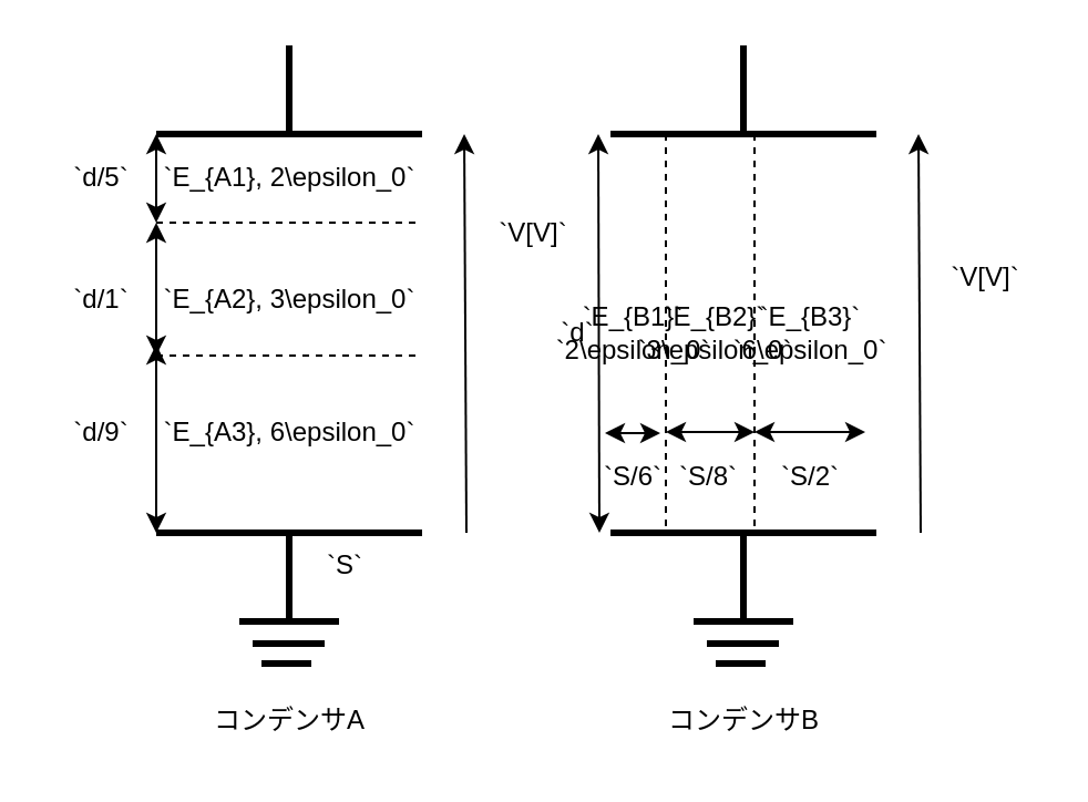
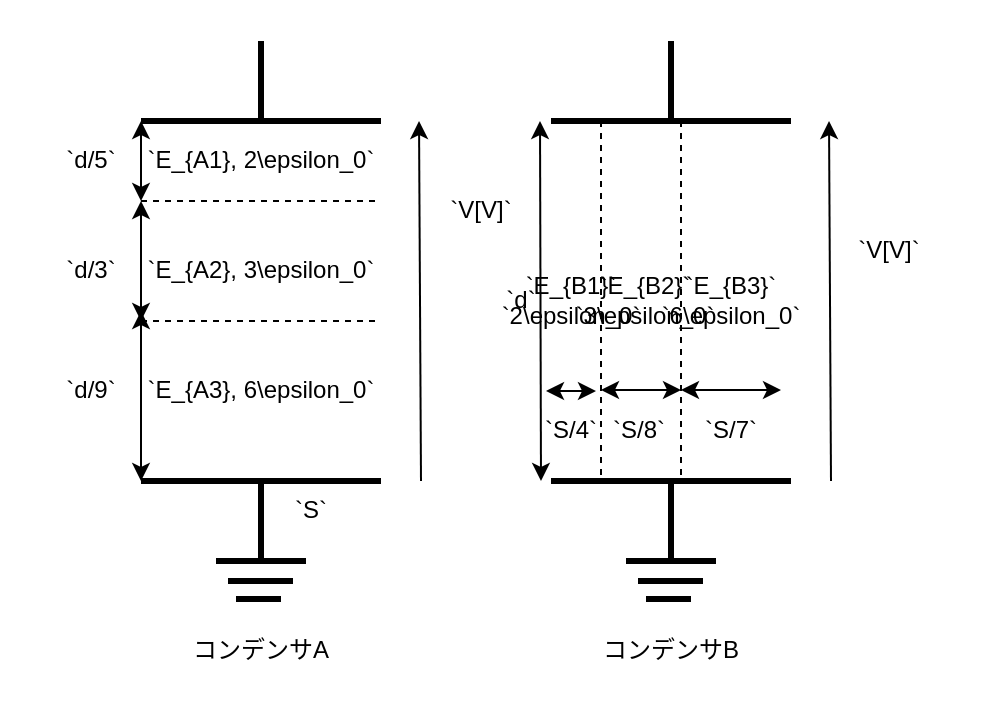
- <mxCell id="16" value="`d/1`" style="text;html=1;align=center;verticalAlign=middle;resizable=0;points=[];autosize=1;strokeColor=none;fillColor=none;" vertex="1" parent="1"><mxGeometry x="20" y="120" width="50" height="30" as="geometry" /></mxCell>
+ <mxCell id="16" value="`d/3`" style="text;html=1;align=center;verticalAlign=middle;resizable=0;points=[];autosize=1;strokeColor=none;fillColor=none;" vertex="1" parent="1"><mxGeometry x="20" y="120" width="50" height="30" as="geometry" /></mxCell>
- <mxCell id="43" value="`S/6`" style="text;html=1;align=center;verticalAlign=middle;resizable=0;points=[];autosize=1;strokeColor=none;fillColor=none;" vertex="1" parent="1"><mxGeometry x="260" y="200" width="50" height="30" as="geometry" /></mxCell>
+ <mxCell id="43" value="`S/4`" style="text;html=1;align=center;verticalAlign=middle;resizable=0;points=[];autosize=1;strokeColor=none;fillColor=none;" vertex="1" parent="1"><mxGeometry x="260" y="200" width="50" height="30" as="geometry" /></mxCell>
- <mxCell id="45" value="`S/2`" style="text;html=1;align=center;verticalAlign=middle;resizable=0;points=[];autosize=1;strokeColor=none;fillColor=none;" vertex="1" parent="1"><mxGeometry x="340" y="200" width="50" height="30" as="geometry" /></mxCell>
+ <mxCell id="45" value="`S/7`" style="text;html=1;align=center;verticalAlign=middle;resizable=0;points=[];autosize=1;strokeColor=none;fillColor=none;" vertex="1" parent="1"><mxGeometry x="340" y="200" width="50" height="30" as="geometry" /></mxCell>
